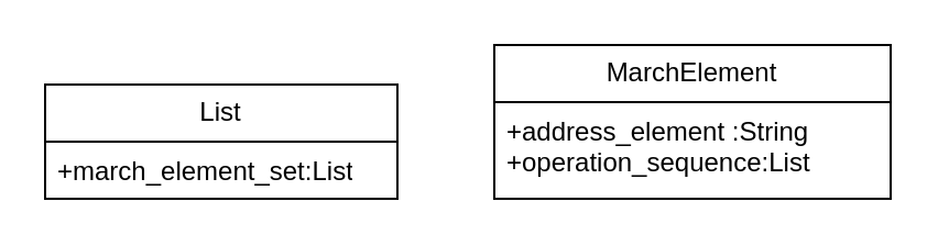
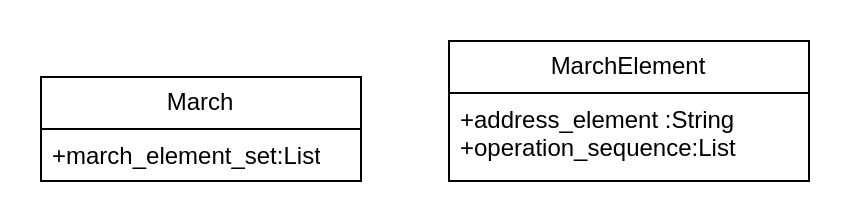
- <mxCell id="2" value="List" style="swimlane;fontStyle=0;childLayout=stackLayout;horizontal=1;startSize=26;fillColor=none;horizontalStack=0;resizeParent=1;resizeParentMax=0;resizeLast=0;collapsible=1;marginBottom=0;whiteSpace=wrap;html=1;" vertex="1" parent="1"><mxGeometry x="20" y="38" width="160" height="52" as="geometry" /></mxCell>
+ <mxCell id="2" value="March" style="swimlane;fontStyle=0;childLayout=stackLayout;horizontal=1;startSize=26;fillColor=none;horizontalStack=0;resizeParent=1;resizeParentMax=0;resizeLast=0;collapsible=1;marginBottom=0;whiteSpace=wrap;html=1;" vertex="1" parent="1"><mxGeometry x="20" y="38" width="160" height="52" as="geometry" /></mxCell>
